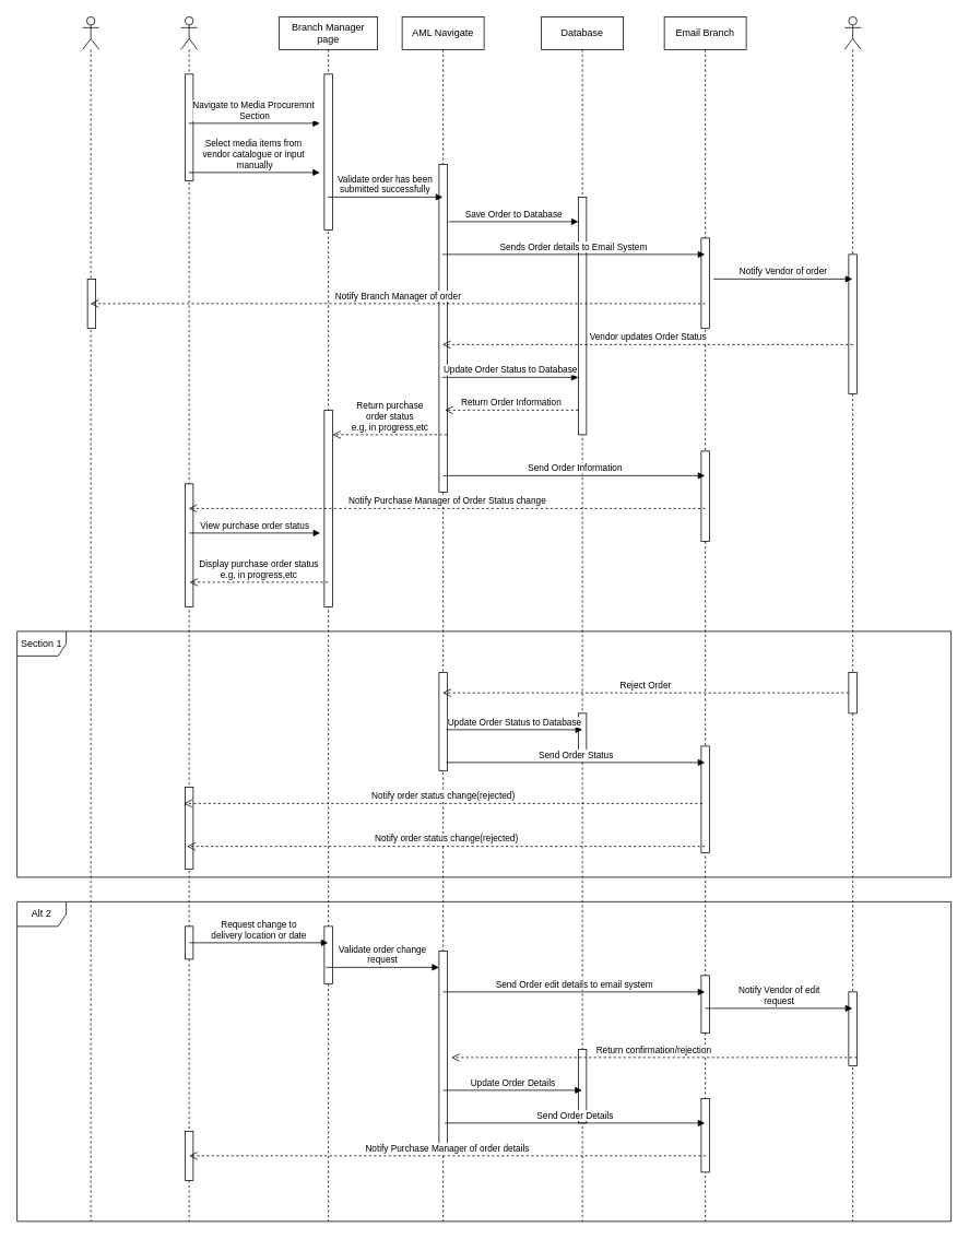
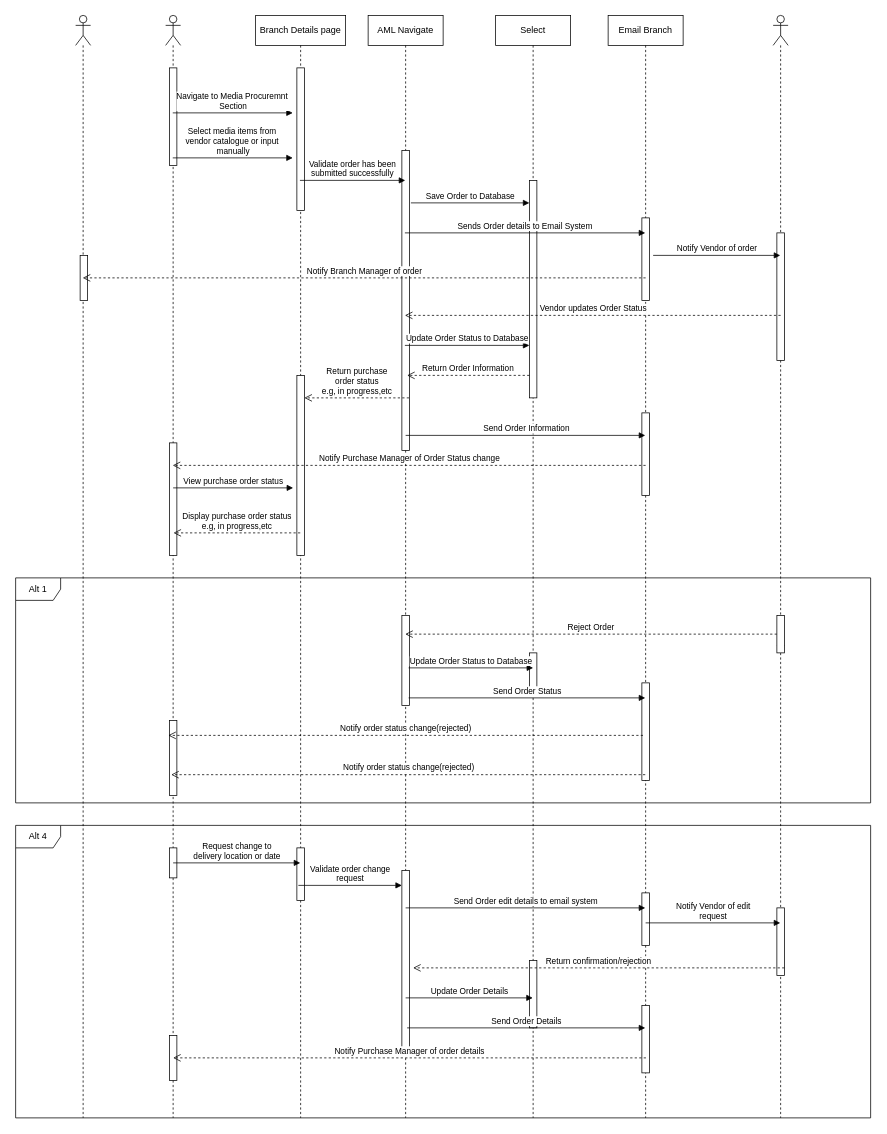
- <mxCell id="10" value="Branch Manager page" style="shape=umlLifeline;perimeter=lifelinePerimeter;whiteSpace=wrap;html=1;container=1;dropTarget=0;collapsible=0;recursiveResize=0;outlineConnect=0;portConstraint=eastwest;newEdgeStyle={&quot;curved&quot;:0,&quot;rounded&quot;:0};" parent="1" vertex="1"><mxGeometry x="340" y="20" width="120" height="1470" as="geometry" /></mxCell>
+ <mxCell id="10" value="Branch Details page" style="shape=umlLifeline;perimeter=lifelinePerimeter;whiteSpace=wrap;html=1;container=1;dropTarget=0;collapsible=0;recursiveResize=0;outlineConnect=0;portConstraint=eastwest;newEdgeStyle={&quot;curved&quot;:0,&quot;rounded&quot;:0};" parent="1" vertex="1"><mxGeometry x="340" y="20" width="120" height="1470" as="geometry" /></mxCell>
- <mxCell id="26" value="Database" style="shape=umlLifeline;perimeter=lifelinePerimeter;whiteSpace=wrap;html=1;container=1;dropTarget=0;collapsible=0;recursiveResize=0;outlineConnect=0;portConstraint=eastwest;newEdgeStyle={&quot;curved&quot;:0,&quot;rounded&quot;:0};" parent="1" vertex="1"><mxGeometry x="660" y="20" width="100" height="1470" as="geometry" /></mxCell>
+ <mxCell id="26" value="Select" style="shape=umlLifeline;perimeter=lifelinePerimeter;whiteSpace=wrap;html=1;container=1;dropTarget=0;collapsible=0;recursiveResize=0;outlineConnect=0;portConstraint=eastwest;newEdgeStyle={&quot;curved&quot;:0,&quot;rounded&quot;:0};" parent="1" vertex="1"><mxGeometry x="660" y="20" width="100" height="1470" as="geometry" /></mxCell>
- <mxCell id="61" value="Section 1" style="shape=umlFrame;whiteSpace=wrap;html=1;pointerEvents=0;" vertex="1" parent="1"><mxGeometry x="20" y="770" width="1140" height="300" as="geometry" /></mxCell>
+ <mxCell id="61" value="Alt 1" style="shape=umlFrame;whiteSpace=wrap;html=1;pointerEvents=0;" vertex="1" parent="1"><mxGeometry x="20" y="770" width="1140" height="300" as="geometry" /></mxCell>
- <mxCell id="62" value="Alt 2" style="shape=umlFrame;whiteSpace=wrap;html=1;pointerEvents=0;" vertex="1" parent="1"><mxGeometry x="20" y="1100" width="1140" height="390" as="geometry" /></mxCell>
+ <mxCell id="62" value="Alt 4" style="shape=umlFrame;whiteSpace=wrap;html=1;pointerEvents=0;" vertex="1" parent="1"><mxGeometry x="20" y="1100" width="1140" height="390" as="geometry" /></mxCell>
